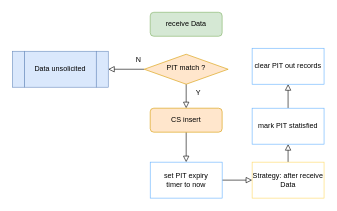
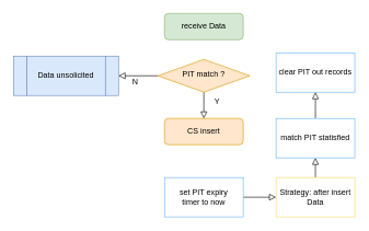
- <mxCell id="10" value="N" style="text;html=1;align=center;verticalAlign=middle;resizable=0;points=[];autosize=1;" parent="1" vertex="1"><mxGeometry x="220" y="90" width="20" height="20" as="geometry" /></mxCell>
+ <mxCell id="10" value="N" style="text;html=1;align=center;verticalAlign=middle;resizable=0;points=[];autosize=1;" parent="1" vertex="1"><mxGeometry x="195" y="115" width="20" height="20" as="geometry" /></mxCell>
- <mxCell id="19" value="mark PIT statisfied" style="rounded=0;whiteSpace=wrap;html=1;strokeColor=#66B2FF;" parent="1" vertex="1"><mxGeometry x="420" y="180" width="120" height="60" as="geometry" /></mxCell>
+ <mxCell id="19" value="match PIT statisfied" style="rounded=0;whiteSpace=wrap;html=1;strokeColor=#66B2FF;" parent="1" vertex="1"><mxGeometry x="420" y="180" width="120" height="60" as="geometry" /></mxCell>
- <mxCell id="11" style="edgeStyle=orthogonalEdgeStyle;rounded=0;orthogonalLoop=1;jettySize=auto;html=1;exitX=0.5;exitY=1;exitDx=0;exitDy=0;entryX=0.5;entryY=0;entryDx=0;entryDy=0;shadow=0;strokeWidth=1;labelBackgroundColor=none;endFill=0;endArrow=block;endSize=8;" parent="1" source="12" target="15" edge="1"><mxGeometry relative="1" as="geometry" /></mxCell>
- <mxCell id="17" value="Strategy: after receive Data" style="rounded=0;whiteSpace=wrap;html=1;strokeColor=#FFD966;" parent="1" vertex="1"><mxGeometry x="420" y="270" width="120" height="60" as="geometry" /></mxCell>
+ <mxCell id="17" value="Strategy: after insert Data" style="rounded=0;whiteSpace=wrap;html=1;strokeColor=#FFD966;" parent="1" vertex="1"><mxGeometry x="420" y="270" width="120" height="60" as="geometry" /></mxCell>
